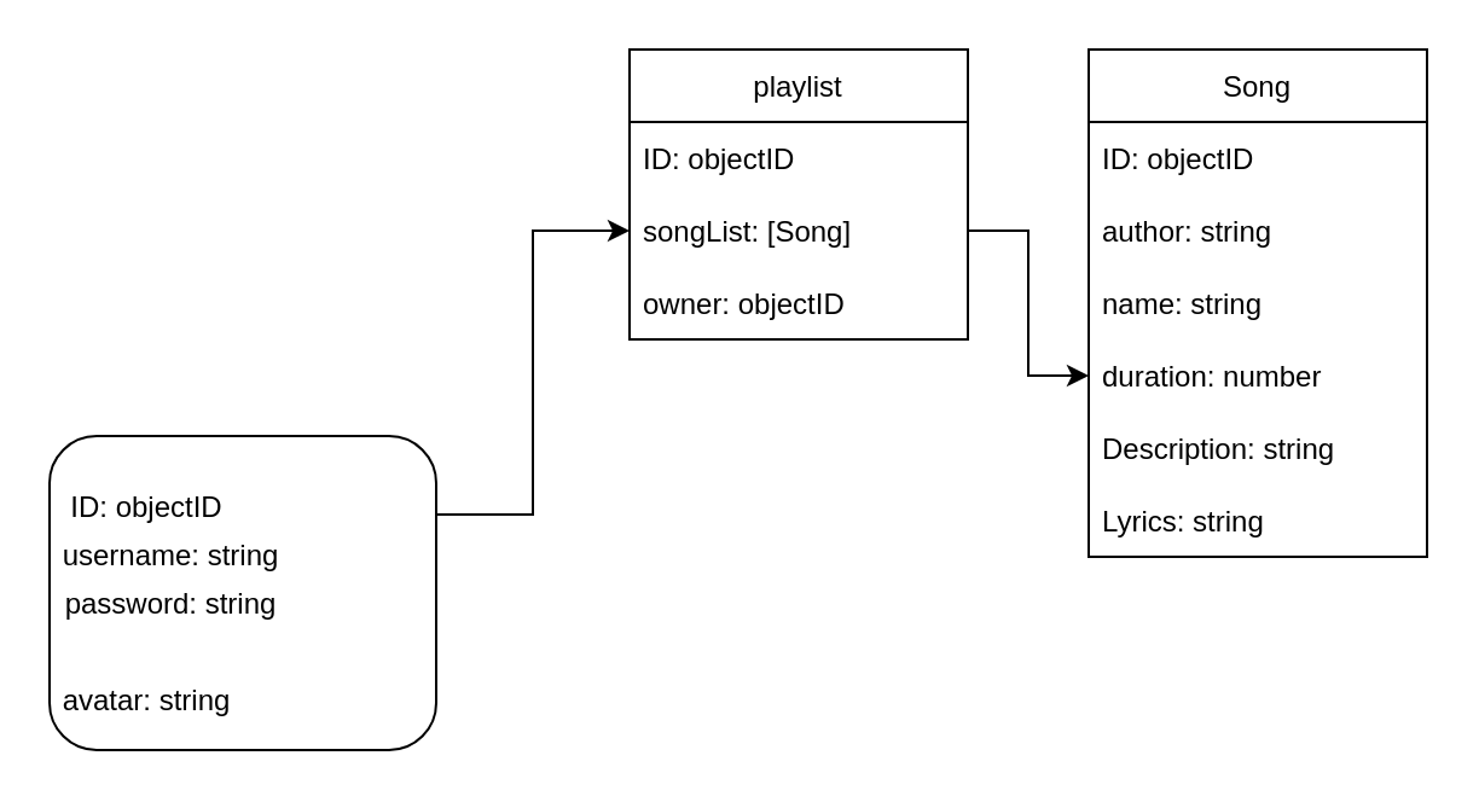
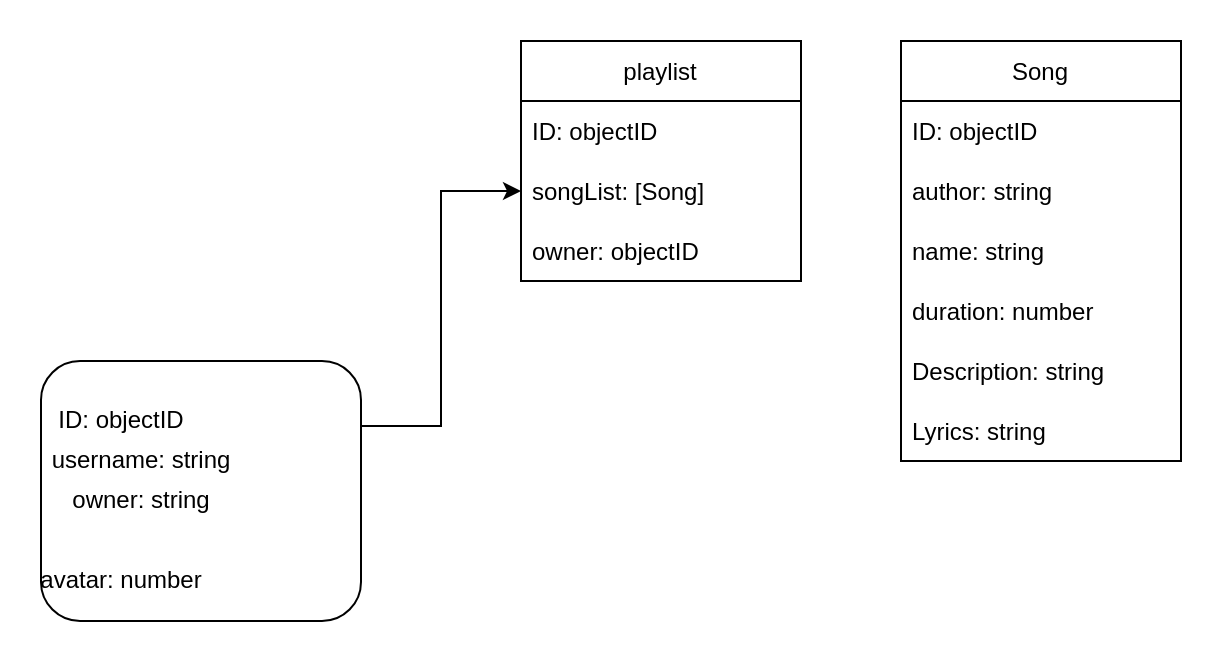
- <mxCell id="19" style="edgeStyle=orthogonalEdgeStyle;rounded=0;orthogonalLoop=1;jettySize=auto;html=1;exitX=1;exitY=0.5;exitDx=0;exitDy=0;entryX=0;entryY=0.5;entryDx=0;entryDy=0;" edge="1" parent="1" source="10" target="16"><mxGeometry relative="1" as="geometry" /></mxCell>
- <mxCell id="6" value="password: string" style="text;html=1;align=center;verticalAlign=middle;resizable=0;points=[];autosize=1;strokeColor=none;fillColor=none;" vertex="1" parent="1"><mxGeometry x="20" y="240" width="100" height="20" as="geometry" /></mxCell>
+ <mxCell id="6" value="owner: string" style="text;html=1;align=center;verticalAlign=middle;resizable=0;points=[];autosize=1;strokeColor=none;fillColor=none;" vertex="1" parent="1"><mxGeometry x="20" y="240" width="100" height="20" as="geometry" /></mxCell>
- <mxCell id="7" value="avatar: string" style="text;html=1;align=center;verticalAlign=middle;resizable=0;points=[];autosize=1;strokeColor=none;fillColor=none;" vertex="1" parent="1"><mxGeometry x="20" y="280" width="80" height="20" as="geometry" /></mxCell>
+ <mxCell id="7" value="avatar: number" style="text;html=1;align=center;verticalAlign=middle;resizable=0;points=[];autosize=1;strokeColor=none;fillColor=none;" vertex="1" parent="1"><mxGeometry x="20" y="280" width="80" height="20" as="geometry" /></mxCell>
